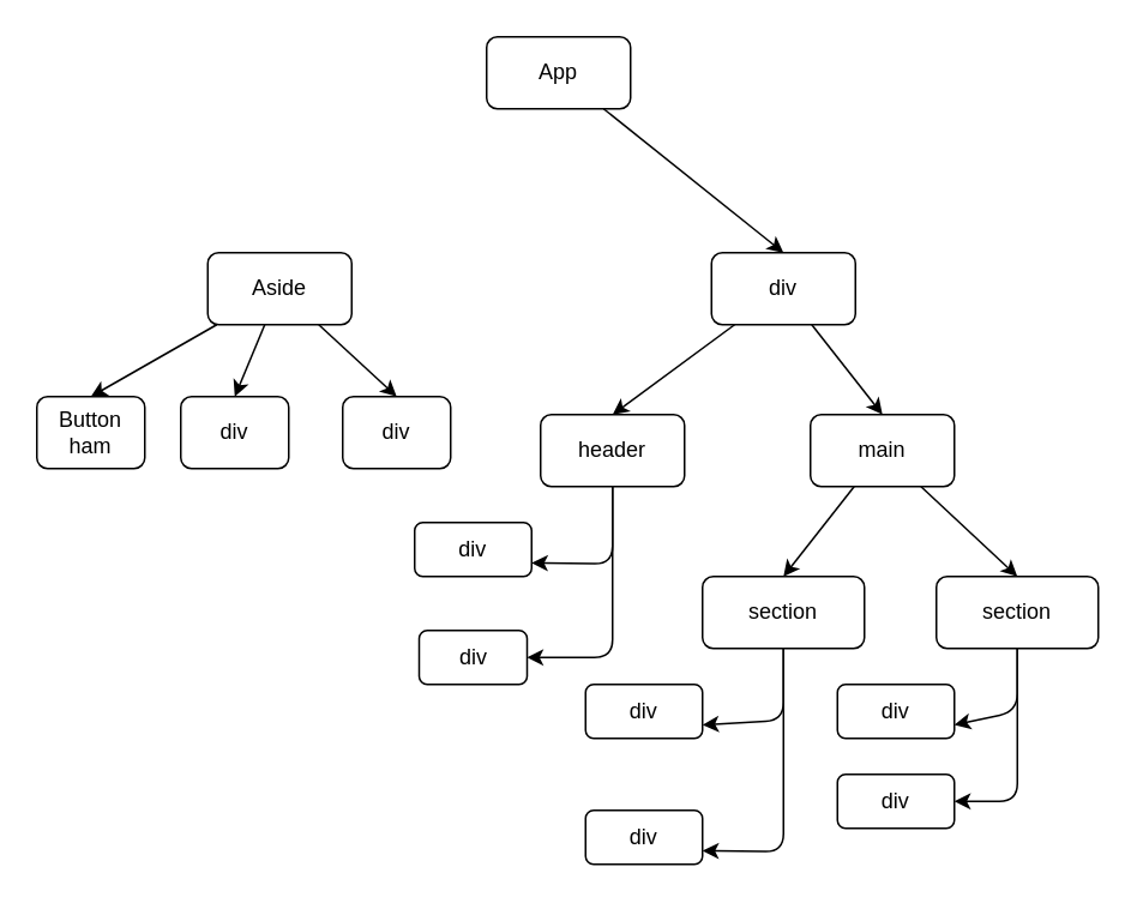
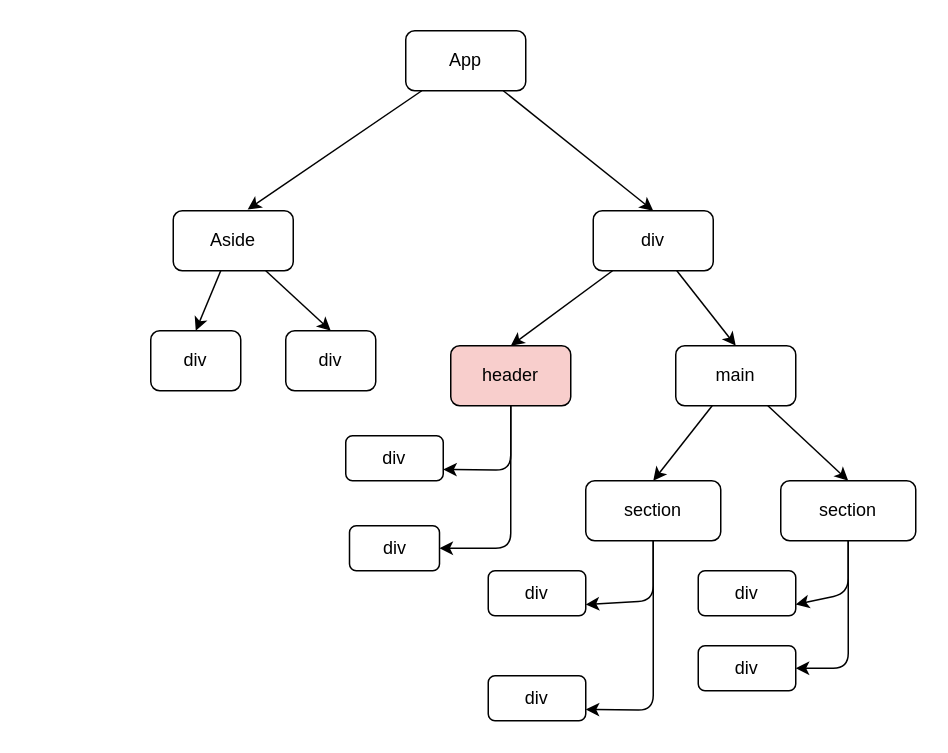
+ <mxCell id="2" style="edgeStyle=none;html=1;entryX=0.62;entryY=-0.02;entryDx=0;entryDy=0;entryPerimeter=0;" edge="1" parent="1" source="4" target="8"><mxGeometry relative="1" as="geometry" /></mxCell>
- <mxCell id="5" style="edgeStyle=none;html=1;entryX=0.5;entryY=0;entryDx=0;entryDy=0;" edge="1" parent="1" source="8" target="12"><mxGeometry relative="1" as="geometry" /></mxCell>
- <mxCell id="12" value="Button ham" style="whiteSpace=wrap;html=1;rounded=1;" vertex="1" parent="1"><mxGeometry x="20" y="220" width="60" height="40" as="geometry" /></mxCell>
- <mxCell id="20" value="header" style="whiteSpace=wrap;html=1;rounded=1;" vertex="1" parent="1"><mxGeometry x="300" y="230" width="80" height="40" as="geometry" /></mxCell>
+ <mxCell id="20" value="header" style="whiteSpace=wrap;html=1;rounded=1;fillColor=#f8cecc;" vertex="1" parent="1"><mxGeometry x="300" y="230" width="80" height="40" as="geometry" /></mxCell>
